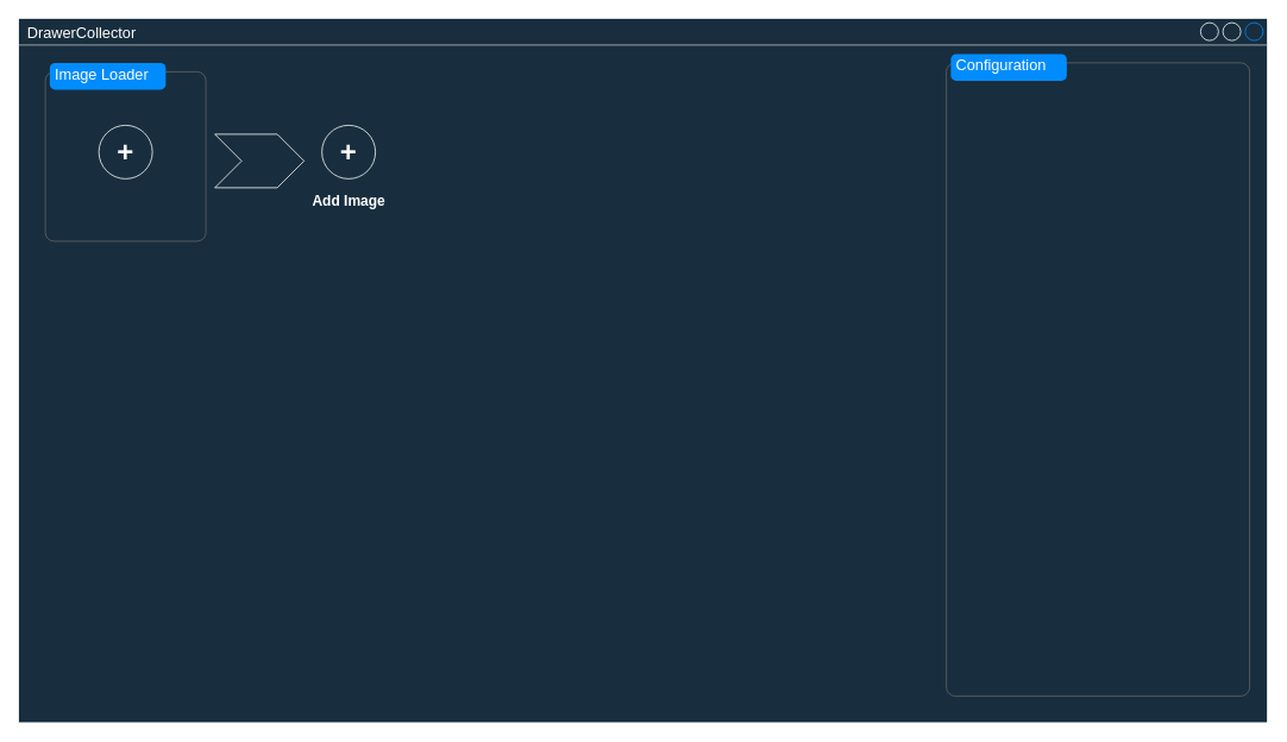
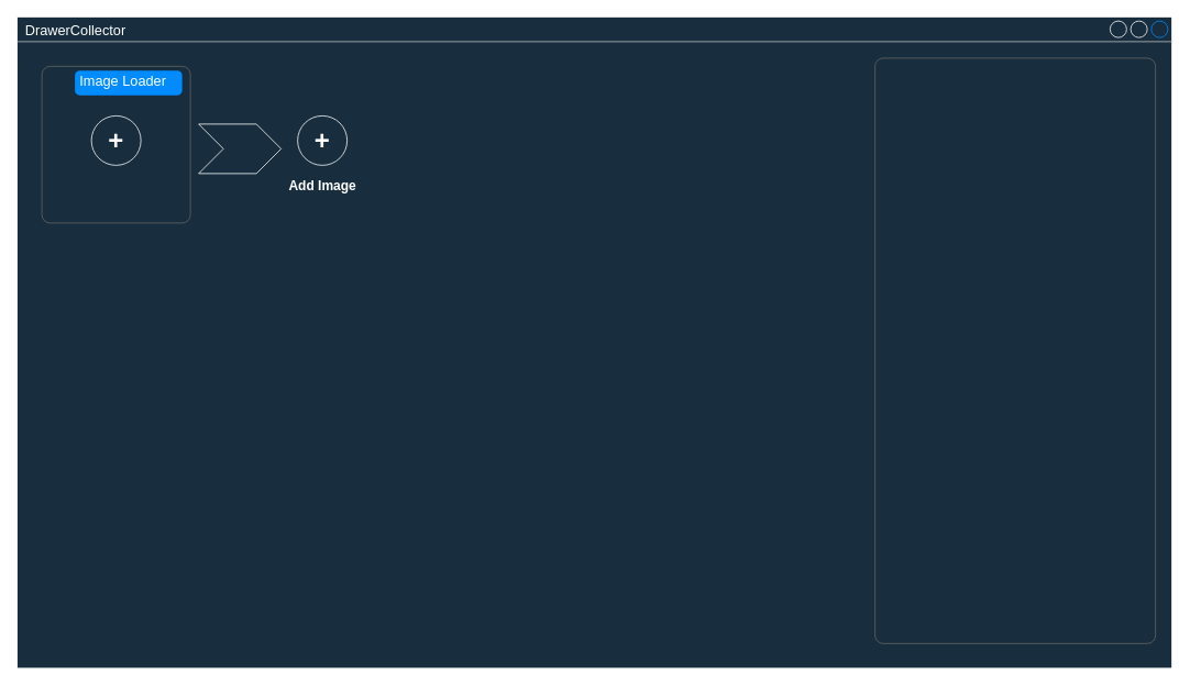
- <mxCell id="7" value="Configuration" style="shape=rect;strokeColor=none;fillColor=#008cff;strokeWidth=1;dashed=0;rounded=1;arcSize=20;fontColor=#ffffff;fontSize=17;spacing=2;spacingTop=-2;align=left;autosize=1;spacingLeft=4;resizeWidth=0;resizeHeight=0;perimeter=none;html=1;whiteSpace=wrap;" vertex="1" parent="6"><mxGeometry x="5" width="130" height="30" as="geometry" /></mxCell>
- <mxCell id="4" value="&lt;div&gt;Image Loader&lt;/div&gt;" style="shape=rect;strokeColor=none;fillColor=#008cff;strokeWidth=1;dashed=0;rounded=1;arcSize=20;fontColor=#ffffff;fontSize=17;spacing=2;spacingTop=-2;align=left;autosize=1;spacingLeft=4;resizeWidth=0;resizeHeight=0;perimeter=none;html=1;whiteSpace=wrap;" vertex="1" parent="3"><mxGeometry x="5" width="130" height="30" as="geometry" /></mxCell>
+ <mxCell id="4" value="&lt;div&gt;Image Loader&lt;/div&gt;" style="shape=rect;strokeColor=none;fillColor=#008cff;strokeWidth=1;dashed=0;rounded=1;arcSize=20;fontColor=#ffffff;fontSize=17;spacing=2;spacingTop=-2;align=left;autosize=1;spacingLeft=4;resizeWidth=0;resizeHeight=0;perimeter=none;html=1;whiteSpace=wrap;" vertex="1" parent="3"><mxGeometry x="40" y="15" width="130" height="30" as="geometry" /></mxCell>
